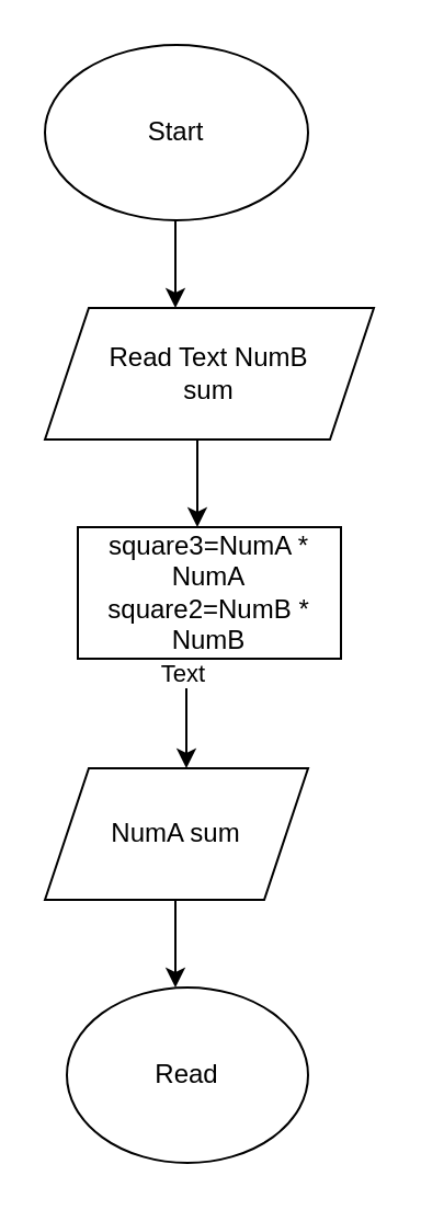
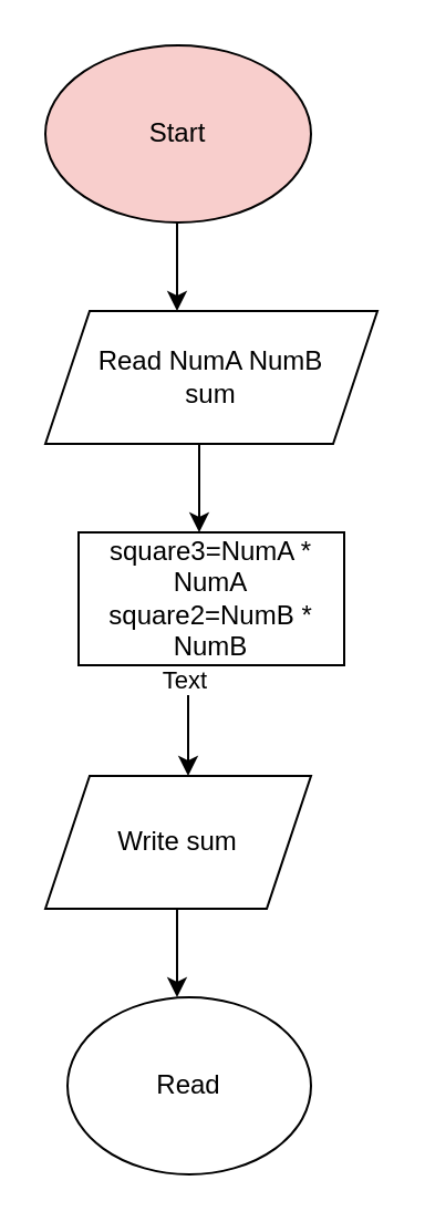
- <mxCell id="2" value="Start" style="ellipse;whiteSpace=wrap;html=1;" vertex="1" parent="1"><mxGeometry x="20" y="20" width="120" height="80" as="geometry" /></mxCell>
+ <mxCell id="2" value="Start" style="ellipse;whiteSpace=wrap;html=1;fillColor=#f8cecc;" vertex="1" parent="1"><mxGeometry x="20" y="20" width="120" height="80" as="geometry" /></mxCell>
- <mxCell id="3" value="Read Text NumB&lt;br&gt;sum" style="shape=parallelogram;perimeter=parallelogramPerimeter;whiteSpace=wrap;html=1;fixedSize=1;" vertex="1" parent="1"><mxGeometry x="20" y="140" width="150" height="60" as="geometry" /></mxCell>
+ <mxCell id="3" value="Read NumA NumB&lt;br&gt;sum" style="shape=parallelogram;perimeter=parallelogramPerimeter;whiteSpace=wrap;html=1;fixedSize=1;" vertex="1" parent="1"><mxGeometry x="20" y="140" width="150" height="60" as="geometry" /></mxCell>
- <mxCell id="7" value="NumA sum" style="shape=parallelogram;perimeter=parallelogramPerimeter;whiteSpace=wrap;html=1;fixedSize=1;" vertex="1" parent="1"><mxGeometry x="20" y="350" width="120" height="60" as="geometry" /></mxCell>
+ <mxCell id="7" value="Write sum" style="shape=parallelogram;perimeter=parallelogramPerimeter;whiteSpace=wrap;html=1;fixedSize=1;" vertex="1" parent="1"><mxGeometry x="20" y="350" width="120" height="60" as="geometry" /></mxCell>
